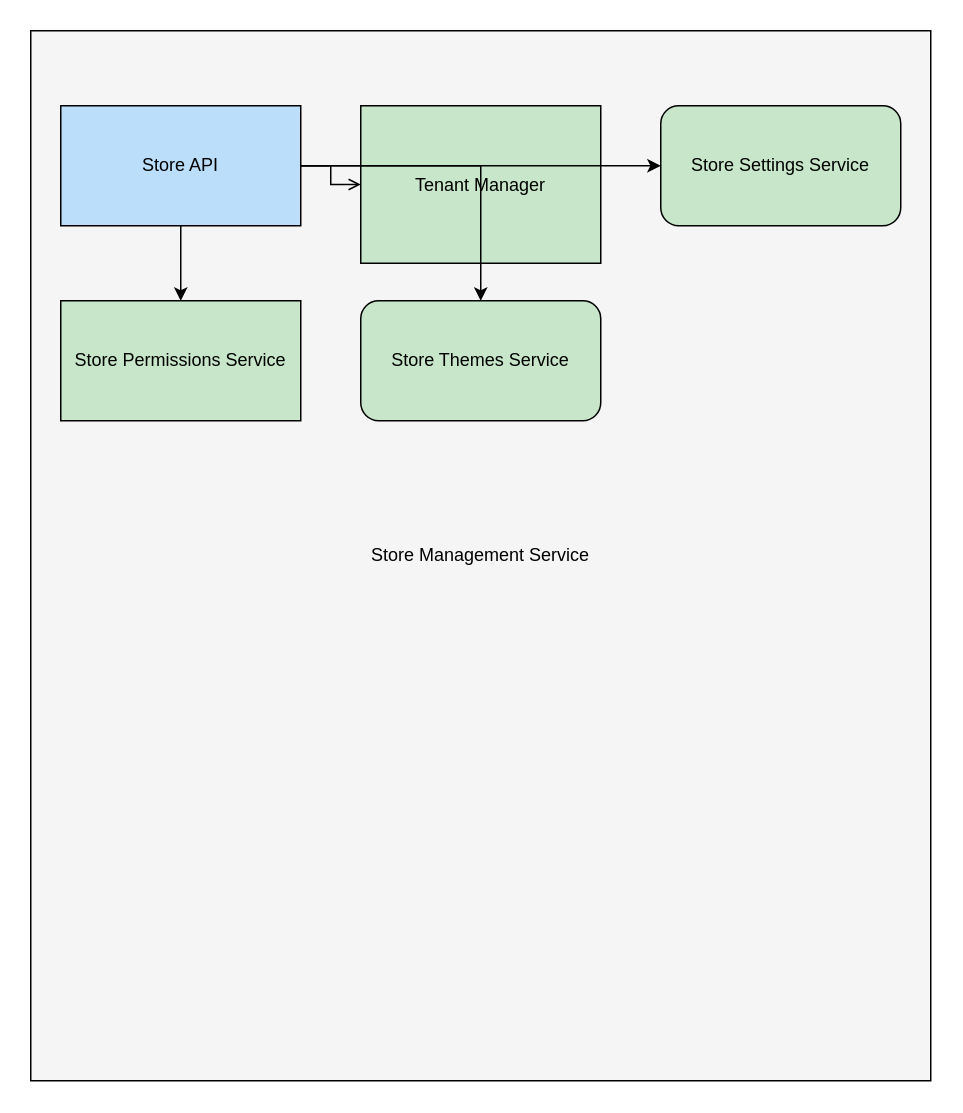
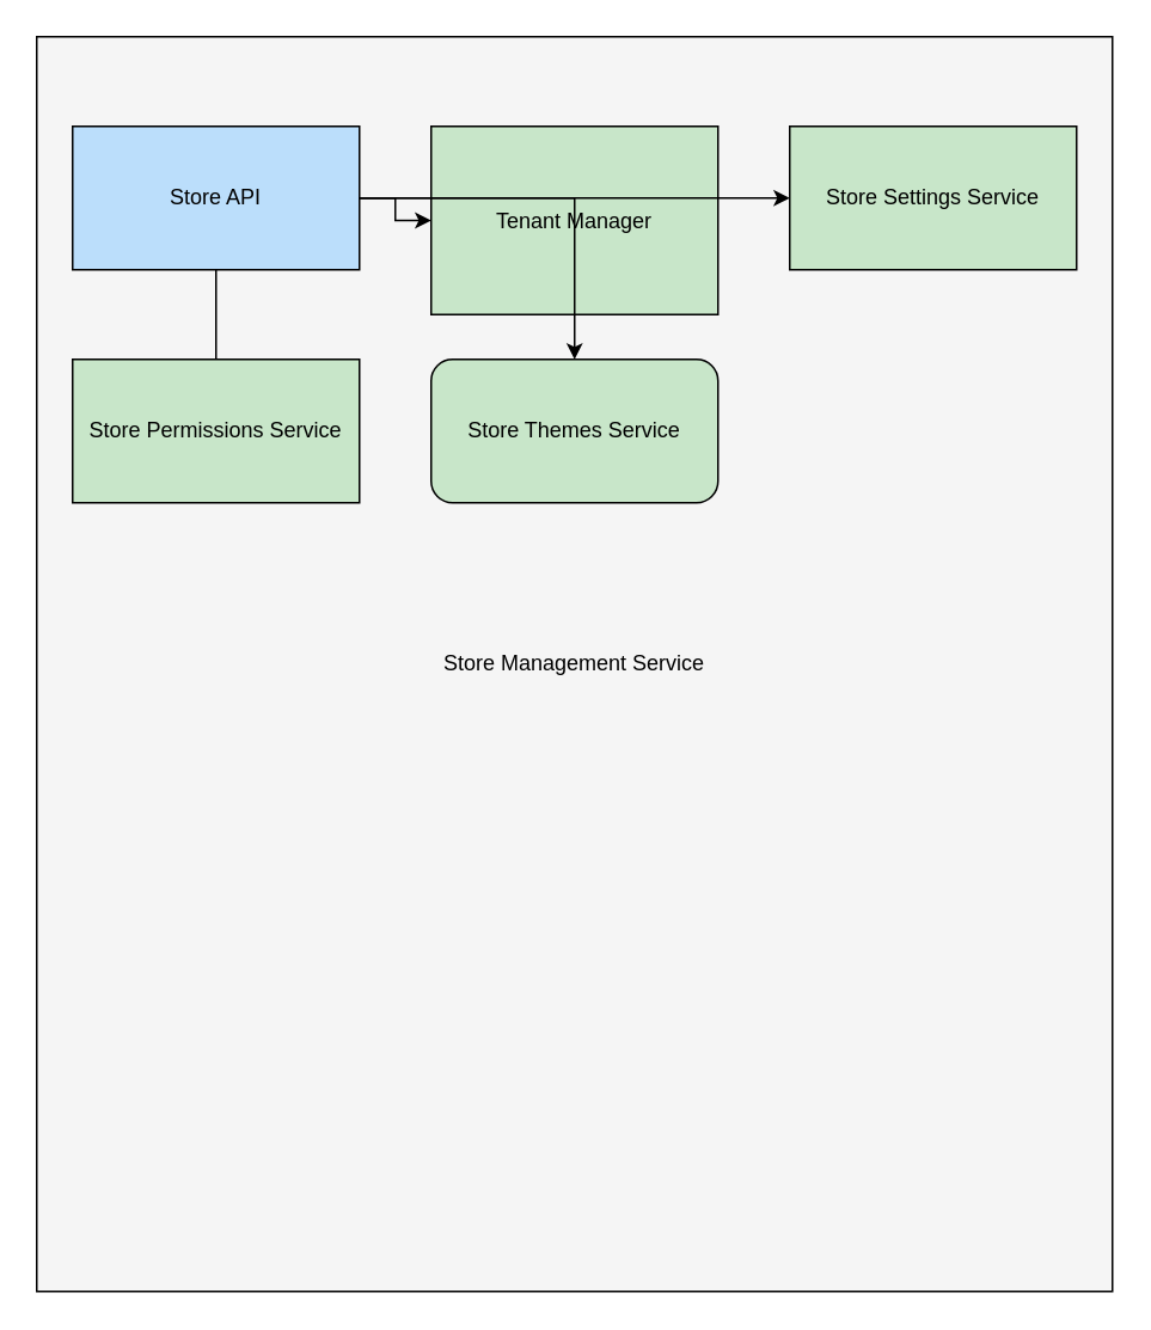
- <mxCell id="5" value="Store Settings Service" style="whiteSpace=wrap;html=1;fillColor=#C8E6C9;rounded=1;" vertex="1" parent="2"><mxGeometry x="420" y="50" width="160" height="80" as="geometry" /></mxCell>
+ <mxCell id="5" value="Store Settings Service" style="rounded=0;whiteSpace=wrap;html=1;fillColor=#C8E6C9;" vertex="1" parent="2"><mxGeometry x="420" y="50" width="160" height="80" as="geometry" /></mxCell>
- <mxCell id="8" style="edgeStyle=orthogonalEdgeStyle;rounded=0;orthogonalLoop=1;jettySize=auto;html=1;endArrow=open;" edge="1" parent="1" source="3" target="4"><mxGeometry relative="1" as="geometry" /></mxCell>
+ <mxCell id="8" style="edgeStyle=orthogonalEdgeStyle;rounded=0;orthogonalLoop=1;jettySize=auto;html=1;" edge="1" parent="1" source="3" target="4"><mxGeometry relative="1" as="geometry" /></mxCell>
- <mxCell id="10" style="edgeStyle=orthogonalEdgeStyle;rounded=0;orthogonalLoop=1;jettySize=auto;html=1;" edge="1" parent="1" source="3" target="6"><mxGeometry relative="1" as="geometry" /></mxCell>
+ <mxCell id="10" style="edgeStyle=orthogonalEdgeStyle;rounded=0;orthogonalLoop=1;jettySize=auto;html=1;endArrow=none;" edge="1" parent="1" source="3" target="6"><mxGeometry relative="1" as="geometry" /></mxCell>
